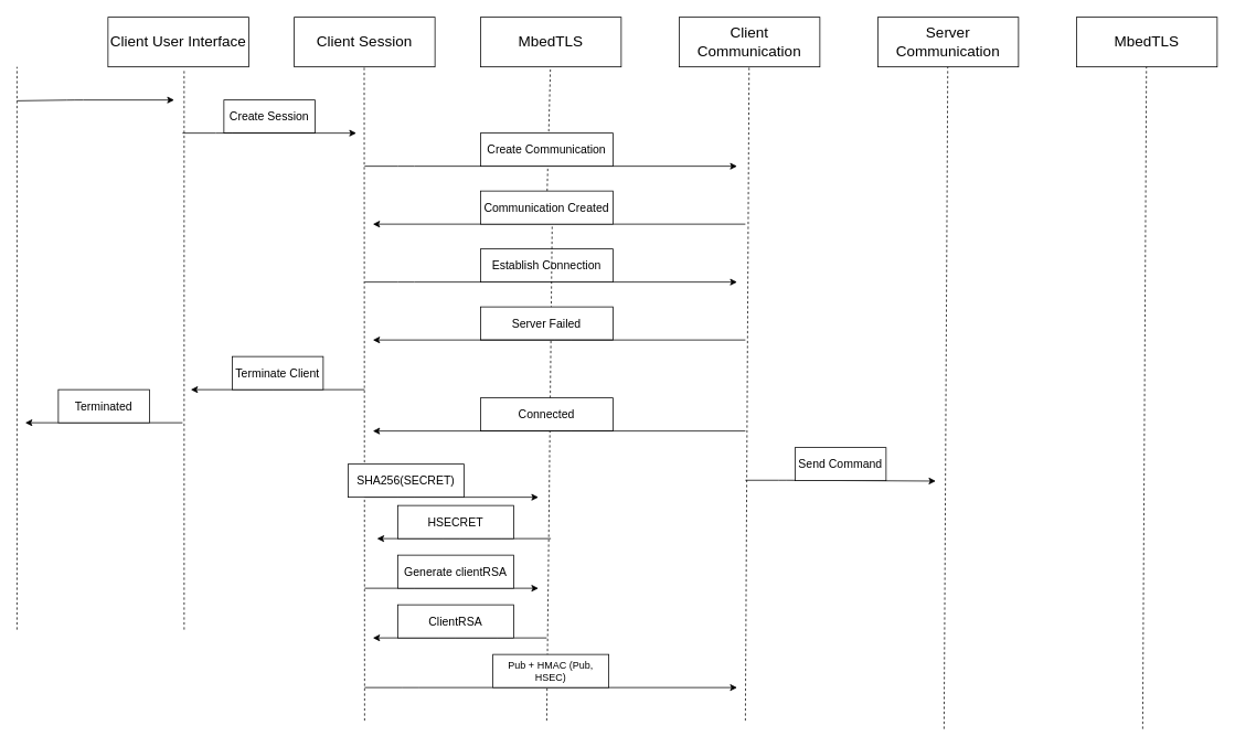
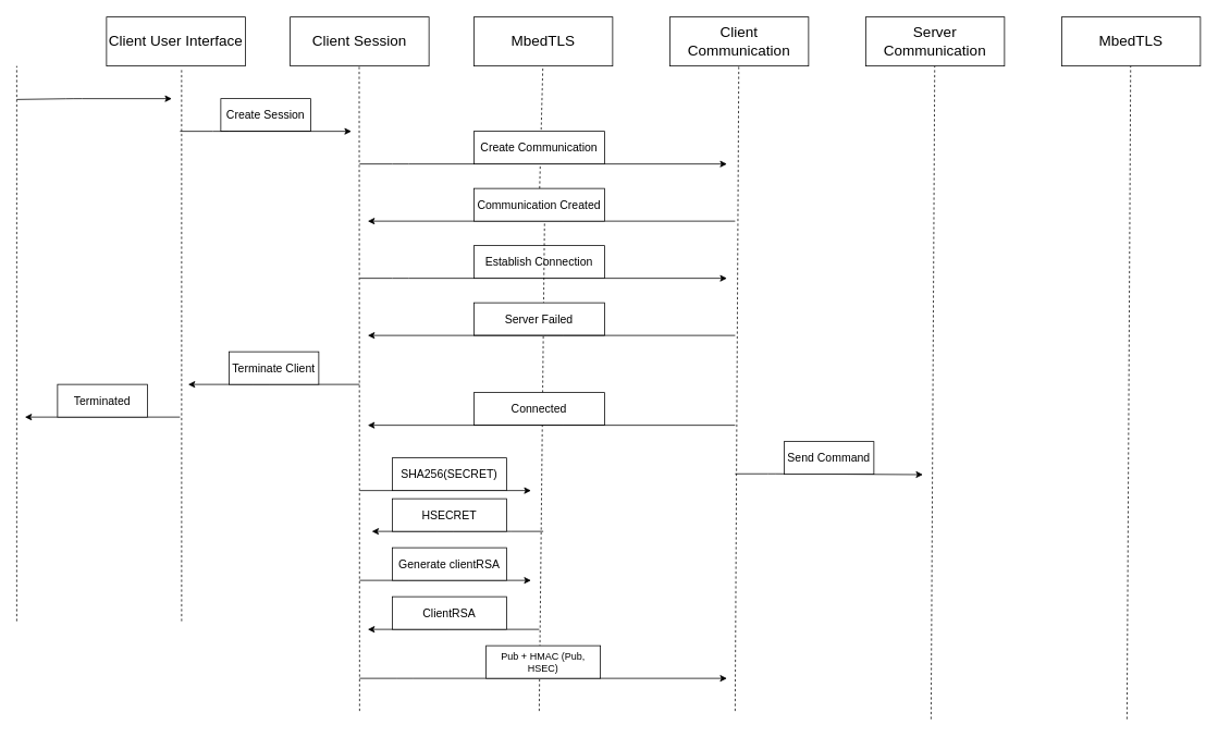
- <mxCell id="34" value="&lt;font style=&quot;font-size: 14px;&quot;&gt;SHA256(SECRET)&lt;/font&gt;" style="whiteSpace=wrap;html=1;" parent="1" vertex="1"><mxGeometry x="420" y="560" width="140" height="40" as="geometry" /></mxCell>
+ <mxCell id="34" value="&lt;font style=&quot;font-size: 14px;&quot;&gt;SHA256(SECRET)&lt;/font&gt;" style="whiteSpace=wrap;html=1;" parent="1" vertex="1"><mxGeometry x="480" y="560" width="140" height="40" as="geometry" /></mxCell>
